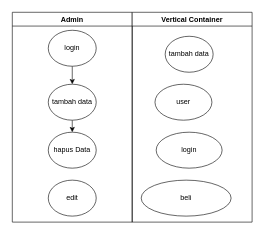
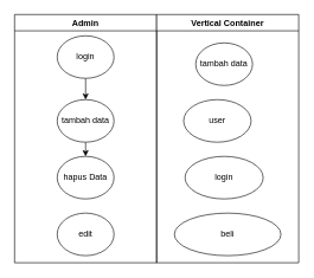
- <mxCell id="13" value="beli" style="ellipse;whiteSpace=wrap;html=1;" vertex="1" parent="9"><mxGeometry x="15" y="280" width="150" height="60" as="geometry" /></mxCell>
+ <mxCell id="13" value="beli" style="ellipse;whiteSpace=wrap;html=1;" vertex="1" parent="9"><mxGeometry x="25" y="280" width="150" height="60" as="geometry" /></mxCell>
